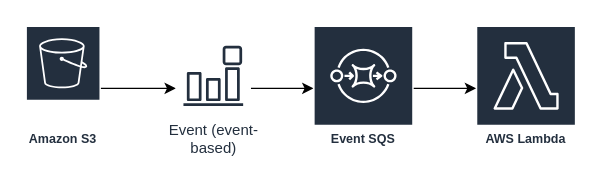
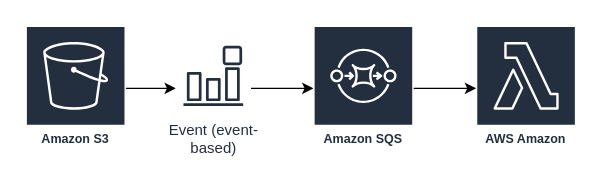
- <mxCell id="3" value="Amazon S3" style="sketch=0;outlineConnect=0;fontColor=#232F3E;gradientColor=none;strokeColor=#ffffff;fillColor=#232F3E;dashed=0;verticalLabelPosition=middle;verticalAlign=bottom;align=center;html=1;whiteSpace=wrap;fontSize=10;fontStyle=1;spacing=3;shape=mxgraph.aws4.productIcon;prIcon=mxgraph.aws4.s3;" vertex="1" parent="1"><mxGeometry x="20" y="20" width="60" height="100" as="geometry" /></mxCell>
+ <mxCell id="3" value="Amazon S3" style="sketch=0;outlineConnect=0;fontColor=#232F3E;gradientColor=none;strokeColor=#ffffff;fillColor=#232F3E;dashed=0;verticalLabelPosition=middle;verticalAlign=bottom;align=center;html=1;whiteSpace=wrap;fontSize=10;fontStyle=1;spacing=3;shape=mxgraph.aws4.productIcon;prIcon=mxgraph.aws4.s3;" vertex="1" parent="1"><mxGeometry x="20" y="20" width="80" height="100" as="geometry" /></mxCell>
- <mxCell id="7" value="Event SQS" style="sketch=0;outlineConnect=0;fontColor=#232F3E;gradientColor=none;strokeColor=#ffffff;fillColor=#232F3E;dashed=0;verticalLabelPosition=middle;verticalAlign=bottom;align=center;html=1;whiteSpace=wrap;fontSize=10;fontStyle=1;spacing=3;shape=mxgraph.aws4.productIcon;prIcon=mxgraph.aws4.sqs;" vertex="1" parent="1"><mxGeometry x="250" y="20" width="80" height="100" as="geometry" /></mxCell>
+ <mxCell id="7" value="Amazon SQS" style="sketch=0;outlineConnect=0;fontColor=#232F3E;gradientColor=none;strokeColor=#ffffff;fillColor=#232F3E;dashed=0;verticalLabelPosition=middle;verticalAlign=bottom;align=center;html=1;whiteSpace=wrap;fontSize=10;fontStyle=1;spacing=3;shape=mxgraph.aws4.productIcon;prIcon=mxgraph.aws4.sqs;" vertex="1" parent="1"><mxGeometry x="250" y="20" width="80" height="100" as="geometry" /></mxCell>
- <mxCell id="8" value="AWS Lambda" style="sketch=0;outlineConnect=0;fontColor=#232F3E;gradientColor=none;strokeColor=#ffffff;fillColor=#232F3E;dashed=0;verticalLabelPosition=middle;verticalAlign=bottom;align=center;html=1;whiteSpace=wrap;fontSize=10;fontStyle=1;spacing=3;shape=mxgraph.aws4.productIcon;prIcon=mxgraph.aws4.lambda;" vertex="1" parent="1"><mxGeometry x="380" y="20" width="80" height="100" as="geometry" /></mxCell>
+ <mxCell id="8" value="AWS Amazon" style="sketch=0;outlineConnect=0;fontColor=#232F3E;gradientColor=none;strokeColor=#ffffff;fillColor=#232F3E;dashed=0;verticalLabelPosition=middle;verticalAlign=bottom;align=center;html=1;whiteSpace=wrap;fontSize=10;fontStyle=1;spacing=3;shape=mxgraph.aws4.productIcon;prIcon=mxgraph.aws4.lambda;" vertex="1" parent="1"><mxGeometry x="380" y="20" width="80" height="100" as="geometry" /></mxCell>
